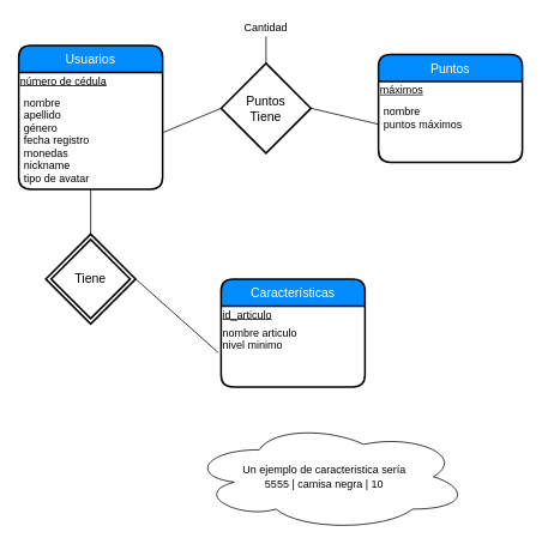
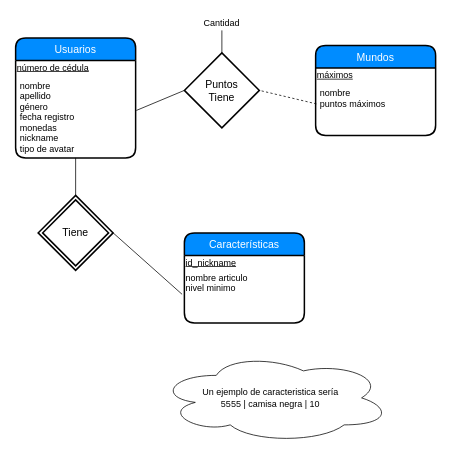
- <mxCell id="18" value="Puntos" style="swimlane;childLayout=stackLayout;horizontal=1;startSize=30;horizontalStack=0;fillColor=#008cff;fontColor=#FFFFFF;rounded=1;fontSize=14;fontStyle=0;strokeWidth=2;resizeParent=0;resizeLast=1;shadow=0;dashed=0;align=center;" vertex="1" parent="1"><mxGeometry x="420" y="60" width="160" height="120" as="geometry" /></mxCell>
+ <mxCell id="18" value="Mundos" style="swimlane;childLayout=stackLayout;horizontal=1;startSize=30;horizontalStack=0;fillColor=#008cff;fontColor=#FFFFFF;rounded=1;fontSize=14;fontStyle=0;strokeWidth=2;resizeParent=0;resizeLast=1;shadow=0;dashed=0;align=center;" vertex="1" parent="1"><mxGeometry x="420" y="60" width="160" height="120" as="geometry" /></mxCell>
- <mxCell id="4" value="" style="endArrow=none;html=1;entryX=1;entryY=0.5;entryDx=0;entryDy=0;exitX=0.006;exitY=0.4;exitDx=0;exitDy=0;exitPerimeter=0;" edge="1" parent="1" source="20" target="2"><mxGeometry width="50" height="50" relative="1" as="geometry"><mxPoint x="418.08" y="124.02" as="sourcePoint" /><mxPoint x="10" y="230" as="targetPoint" /></mxGeometry></mxCell>
+ <mxCell id="4" value="" style="endArrow=none;html=1;entryX=1;entryY=0.5;entryDx=0;entryDy=0;exitX=0.006;exitY=0.4;exitDx=0;exitDy=0;exitPerimeter=0;dashed=1;" edge="1" parent="1" source="20" target="2"><mxGeometry width="50" height="50" relative="1" as="geometry"><mxPoint x="418.08" y="124.02" as="sourcePoint" /><mxPoint x="10" y="230" as="targetPoint" /></mxGeometry></mxCell>
- <mxCell id="8" value="&lt;div&gt;id_articulo&lt;/div&gt;" style="text;html=1;strokeColor=none;fillColor=none;align=left;verticalAlign=middle;whiteSpace=wrap;rounded=0;fontStyle=4" vertex="1" parent="7"><mxGeometry y="30" width="160" height="20" as="geometry" /></mxCell>
+ <mxCell id="8" value="&lt;div&gt;id_nickname&lt;/div&gt;" style="text;html=1;strokeColor=none;fillColor=none;align=left;verticalAlign=middle;whiteSpace=wrap;rounded=0;fontStyle=4" vertex="1" parent="7"><mxGeometry y="30" width="160" height="20" as="geometry" /></mxCell>
